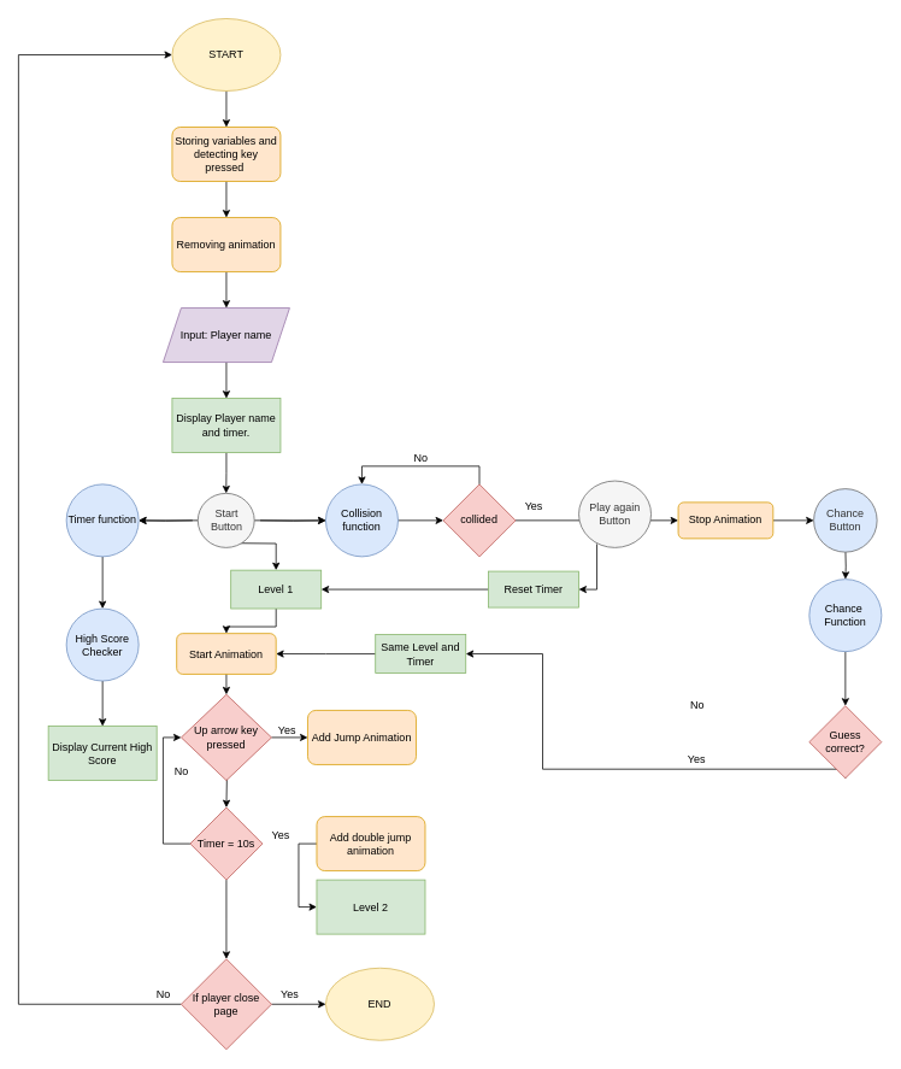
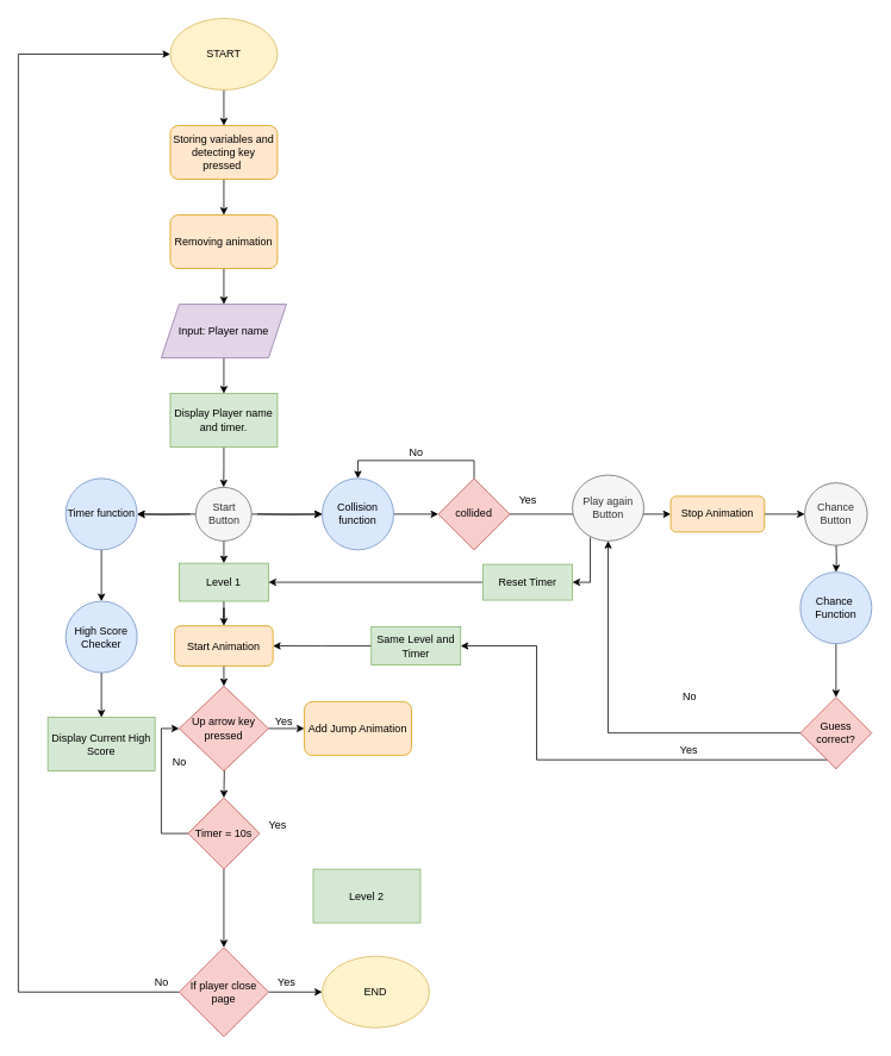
- <mxCell id="66" value="Chance Button" style="ellipse;whiteSpace=wrap;html=1;aspect=fixed;fillColor=#dae8fc;strokeColor=#666666;fontColor=#333333;" vertex="1" parent="1"><mxGeometry x="900" y="540" width="70" height="70" as="geometry" /></mxCell>
+ <mxCell id="66" value="Chance Button" style="ellipse;whiteSpace=wrap;html=1;aspect=fixed;fillColor=#f5f5f5;strokeColor=#666666;fontColor=#333333;" vertex="1" parent="1"><mxGeometry x="900" y="540" width="70" height="70" as="geometry" /></mxCell>
- <mxCell id="53" value="Level 1" style="rounded=0;whiteSpace=wrap;html=1;fillColor=#d5e8d4;strokeColor=#82b366;" parent="1" vertex="1"><mxGeometry x="255" y="630" width="100" height="42.5" as="geometry" /></mxCell>
+ <mxCell id="53" value="Level 1" style="rounded=0;whiteSpace=wrap;html=1;fillColor=#d5e8d4;strokeColor=#82b366;" parent="1" vertex="1"><mxGeometry x="200" y="630" width="100" height="42.5" as="geometry" /></mxCell>
+ <mxCell id="45" style="edgeStyle=orthogonalEdgeStyle;rounded=0;orthogonalLoop=1;jettySize=auto;html=1;entryX=0.5;entryY=1;entryDx=0;entryDy=0;" parent="1" source="47" target="65" edge="1"><mxGeometry relative="1" as="geometry"><mxPoint x="686.25" y="605" as="targetPoint" /></mxGeometry></mxCell>
- <mxCell id="24" value="Add double jump animation" style="rounded=1;whiteSpace=wrap;html=1;fillColor=#ffe6cc;strokeColor=#d79b00;" parent="1" vertex="1"><mxGeometry x="350" y="902.5" width="120" height="60" as="geometry" /></mxCell>
- <mxCell id="23" style="edgeStyle=orthogonalEdgeStyle;rounded=0;orthogonalLoop=1;jettySize=auto;html=1;exitX=0;exitY=0.5;exitDx=0;exitDy=0;entryX=0;entryY=0.5;entryDx=0;entryDy=0;" parent="1" source="24" target="26" edge="1"><mxGeometry relative="1" as="geometry" /></mxCell>
